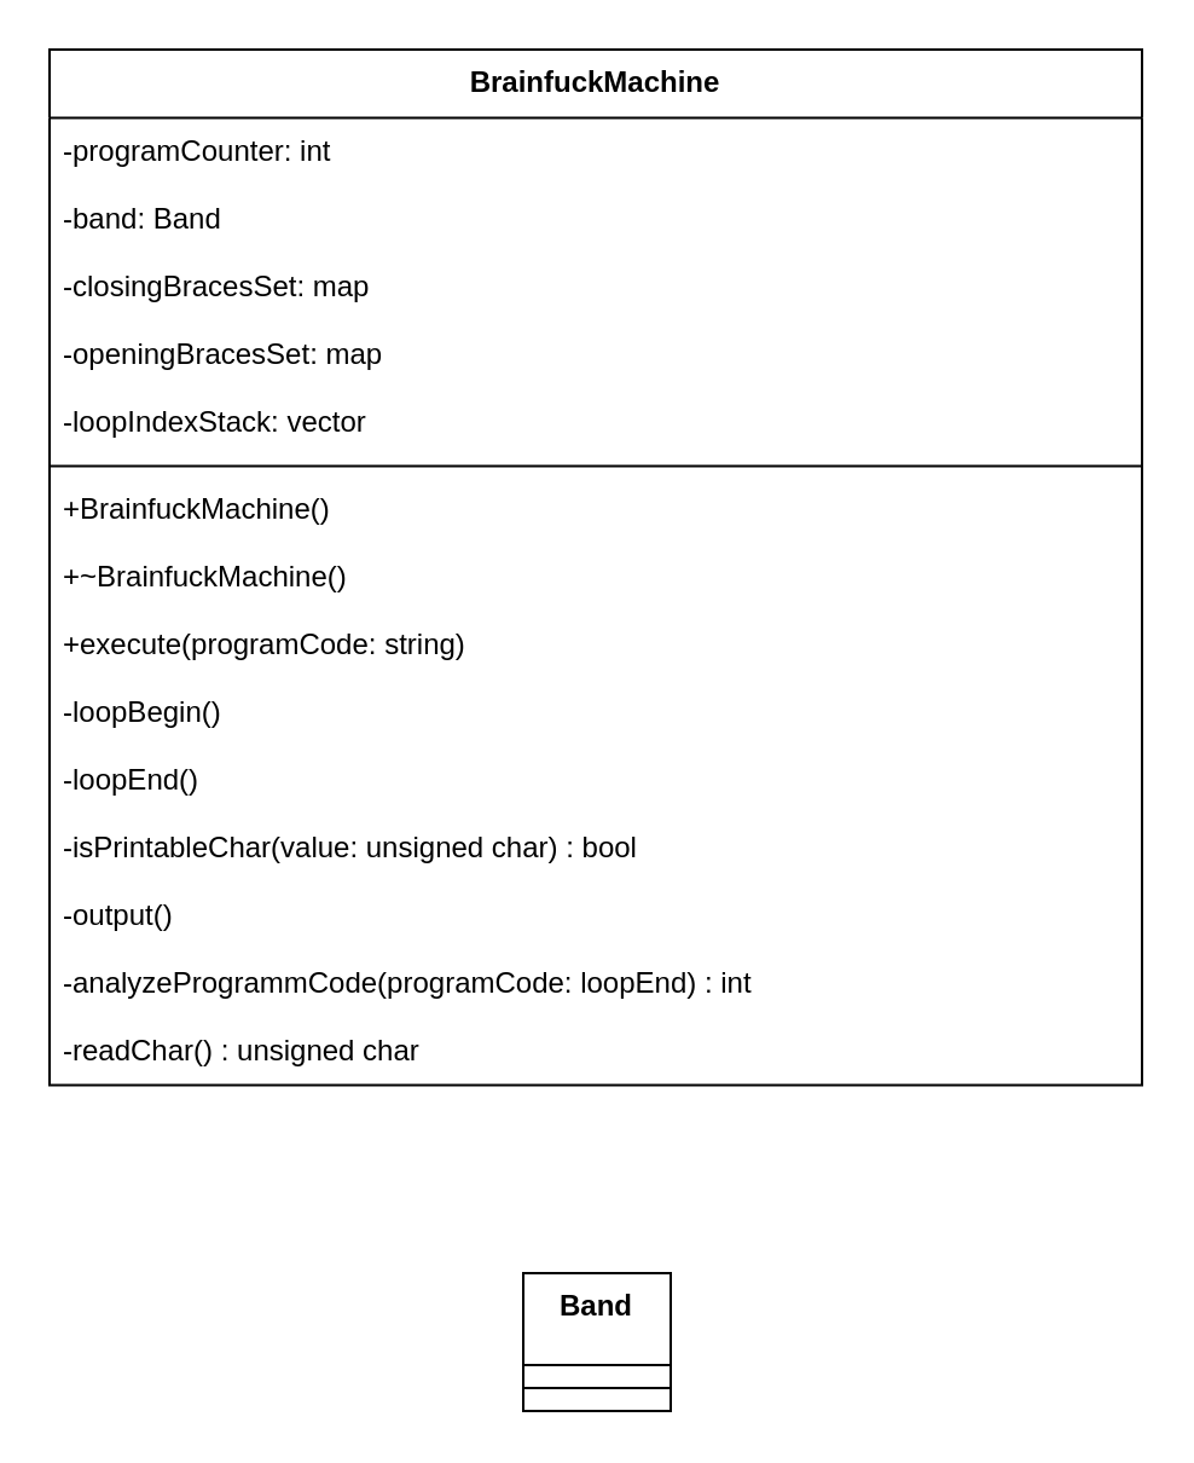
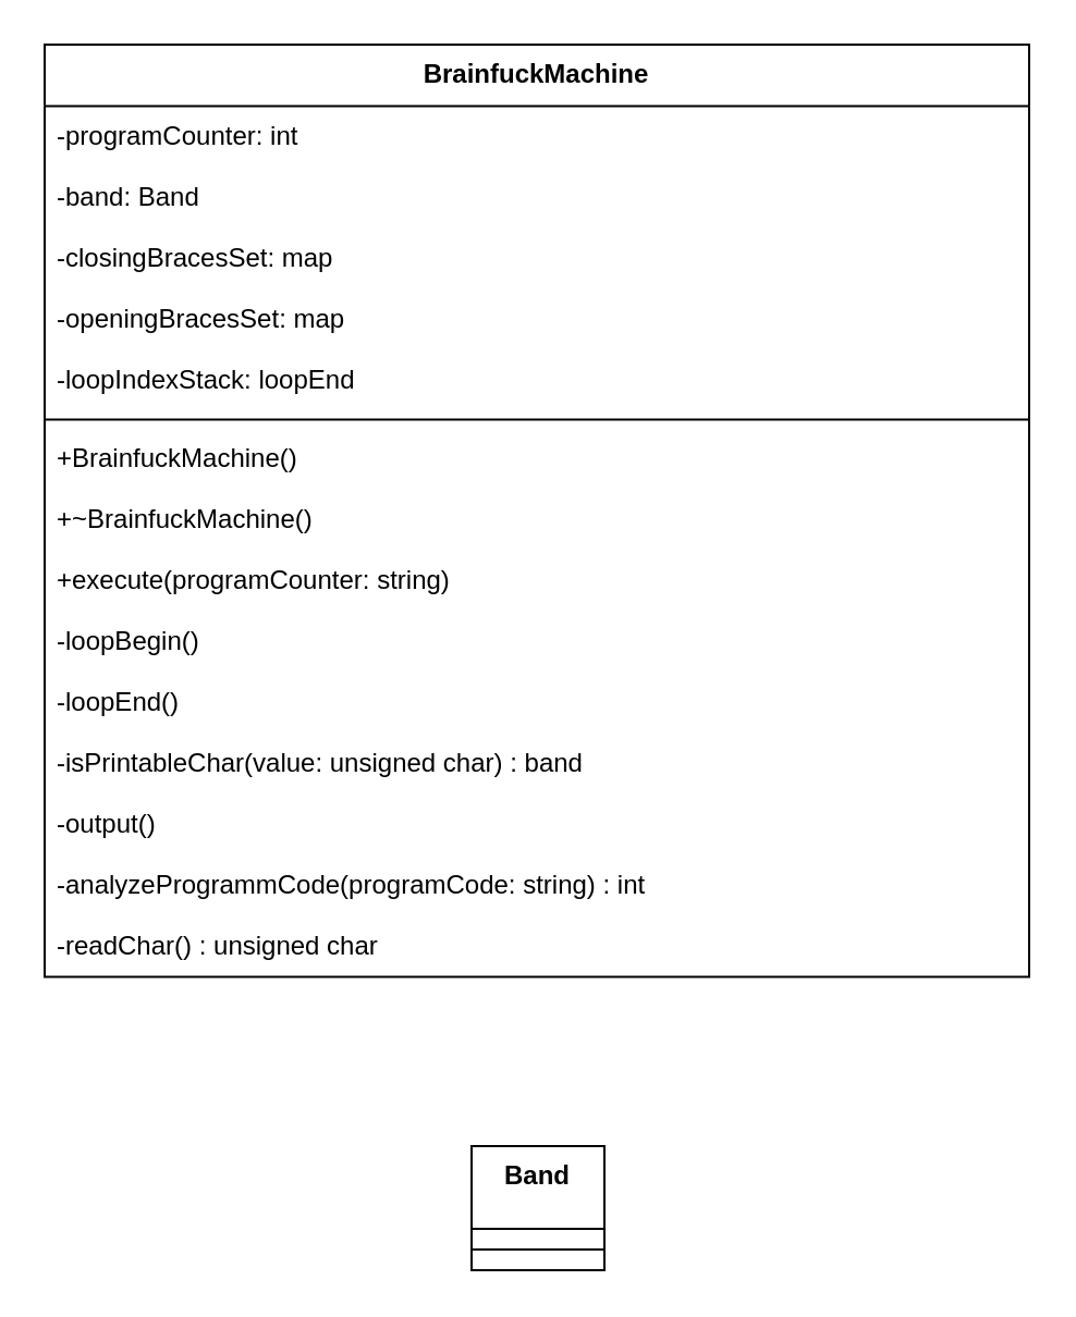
- <mxCell id="7" value="-loopIndexStack: vector" style="text;strokeColor=none;fillColor=none;align=left;verticalAlign=top;spacingLeft=4;spacingRight=4;overflow=hidden;rotatable=0;points=[[0,0.5],[1,0.5]];portConstraint=eastwest;" vertex="1" parent="2"><mxGeometry y="140.267" width="452" height="28" as="geometry" /></mxCell>
+ <mxCell id="7" value="-loopIndexStack: loopEnd" style="text;strokeColor=none;fillColor=none;align=left;verticalAlign=top;spacingLeft=4;spacingRight=4;overflow=hidden;rotatable=0;points=[[0,0.5],[1,0.5]];portConstraint=eastwest;" vertex="1" parent="2"><mxGeometry y="140.267" width="452" height="28" as="geometry" /></mxCell>
- <mxCell id="11" value="+execute(programCode: string)" style="text;strokeColor=none;fillColor=none;align=left;verticalAlign=top;spacingLeft=4;spacingRight=4;overflow=hidden;rotatable=0;points=[[0,0.5],[1,0.5]];portConstraint=eastwest;" vertex="1" parent="2"><mxGeometry y="232.267" width="452" height="28" as="geometry" /></mxCell>
+ <mxCell id="11" value="+execute(programCounter: string)" style="text;strokeColor=none;fillColor=none;align=left;verticalAlign=top;spacingLeft=4;spacingRight=4;overflow=hidden;rotatable=0;points=[[0,0.5],[1,0.5]];portConstraint=eastwest;" vertex="1" parent="2"><mxGeometry y="232.267" width="452" height="28" as="geometry" /></mxCell>
- <mxCell id="14" value="-isPrintableChar(value: unsigned char) : bool" style="text;strokeColor=none;fillColor=none;align=left;verticalAlign=top;spacingLeft=4;spacingRight=4;overflow=hidden;rotatable=0;points=[[0,0.5],[1,0.5]];portConstraint=eastwest;" vertex="1" parent="2"><mxGeometry y="316.267" width="452" height="28" as="geometry" /></mxCell>
+ <mxCell id="14" value="-isPrintableChar(value: unsigned char) : band" style="text;strokeColor=none;fillColor=none;align=left;verticalAlign=top;spacingLeft=4;spacingRight=4;overflow=hidden;rotatable=0;points=[[0,0.5],[1,0.5]];portConstraint=eastwest;" vertex="1" parent="2"><mxGeometry y="316.267" width="452" height="28" as="geometry" /></mxCell>
- <mxCell id="16" value="-analyzeProgrammCode(programCode: loopEnd) : int" style="text;strokeColor=none;fillColor=none;align=left;verticalAlign=top;spacingLeft=4;spacingRight=4;overflow=hidden;rotatable=0;points=[[0,0.5],[1,0.5]];portConstraint=eastwest;" vertex="1" parent="2"><mxGeometry y="372.267" width="452" height="28" as="geometry" /></mxCell>
+ <mxCell id="16" value="-analyzeProgrammCode(programCode: string) : int" style="text;strokeColor=none;fillColor=none;align=left;verticalAlign=top;spacingLeft=4;spacingRight=4;overflow=hidden;rotatable=0;points=[[0,0.5],[1,0.5]];portConstraint=eastwest;" vertex="1" parent="2"><mxGeometry y="372.267" width="452" height="28" as="geometry" /></mxCell>
